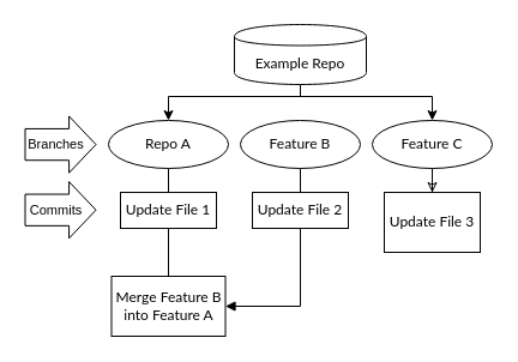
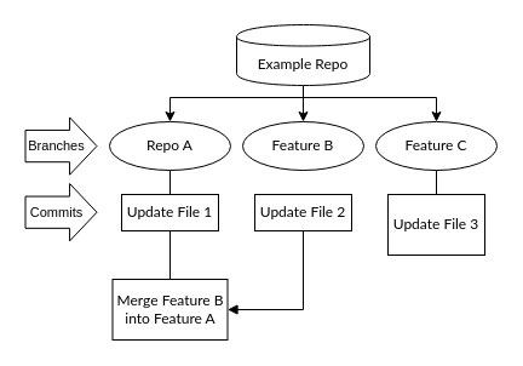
+ <mxCell id="3" style="edgeStyle=orthogonalEdgeStyle;rounded=0;orthogonalLoop=1;jettySize=auto;html=1;fontFamily=Lato;" parent="1" source="5" target="9" edge="1"><mxGeometry relative="1" as="geometry" /></mxCell>
- <mxCell id="8" style="edgeStyle=orthogonalEdgeStyle;rounded=0;orthogonalLoop=1;jettySize=auto;html=1;entryX=0.5;entryY=0;entryDx=0;entryDy=0;fontFamily=Lato;endArrow=none;endFill=0;" parent="1" source="9" target="15" edge="1"><mxGeometry relative="1" as="geometry" /></mxCell>
- <mxCell id="10" style="edgeStyle=orthogonalEdgeStyle;rounded=0;orthogonalLoop=1;jettySize=auto;html=1;fontFamily=Lato;endArrow=classic;endFill=0;" parent="1" source="11" target="16" edge="1"><mxGeometry relative="1" as="geometry" /></mxCell>
+ <mxCell id="10" style="edgeStyle=orthogonalEdgeStyle;rounded=0;orthogonalLoop=1;jettySize=auto;html=1;fontFamily=Lato;endArrow=none;endFill=0;" parent="1" source="11" target="16" edge="1"><mxGeometry relative="1" as="geometry" /></mxCell>
